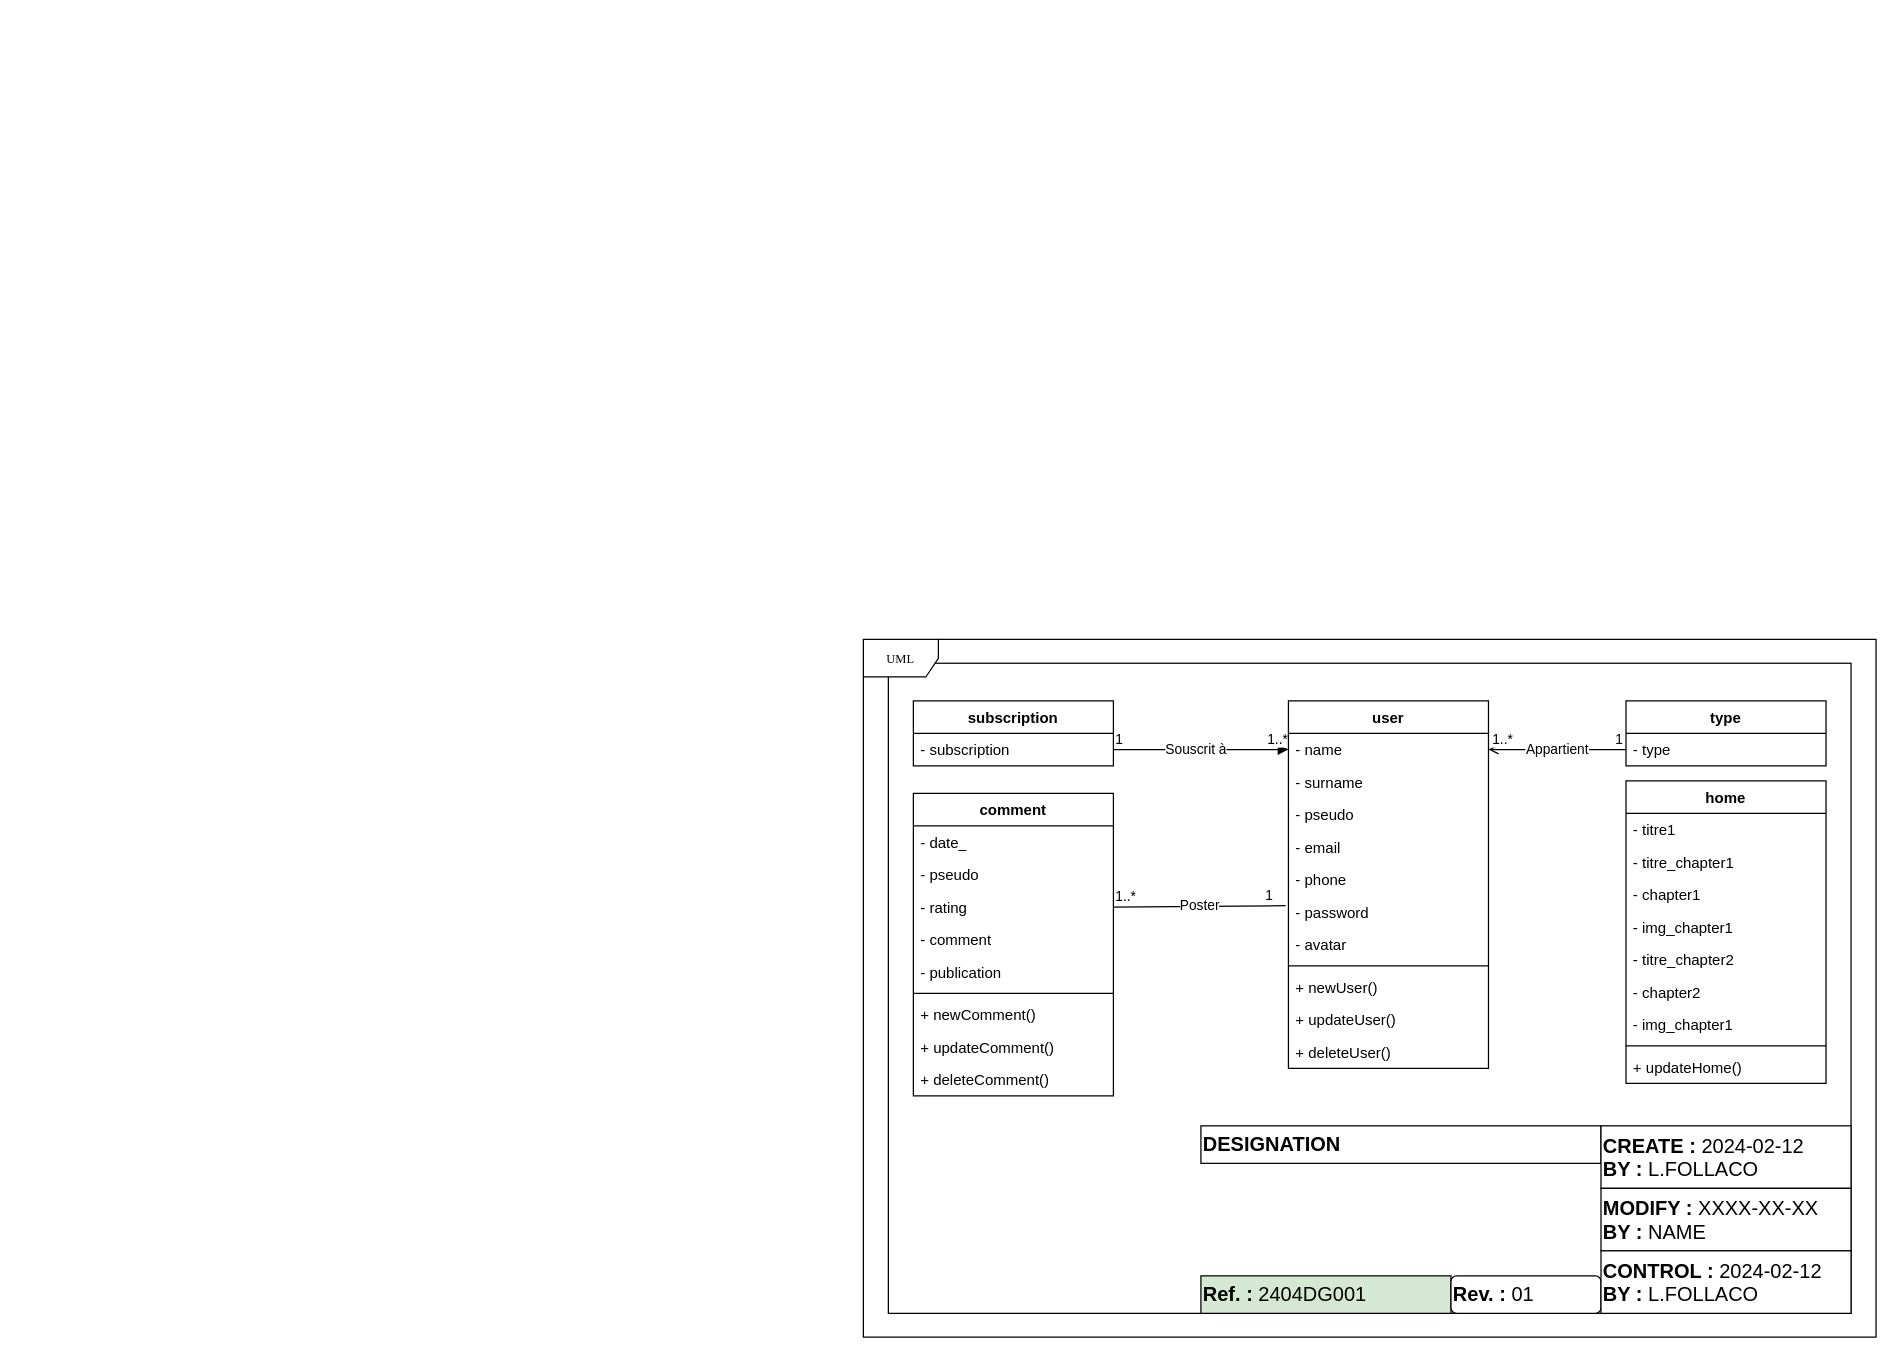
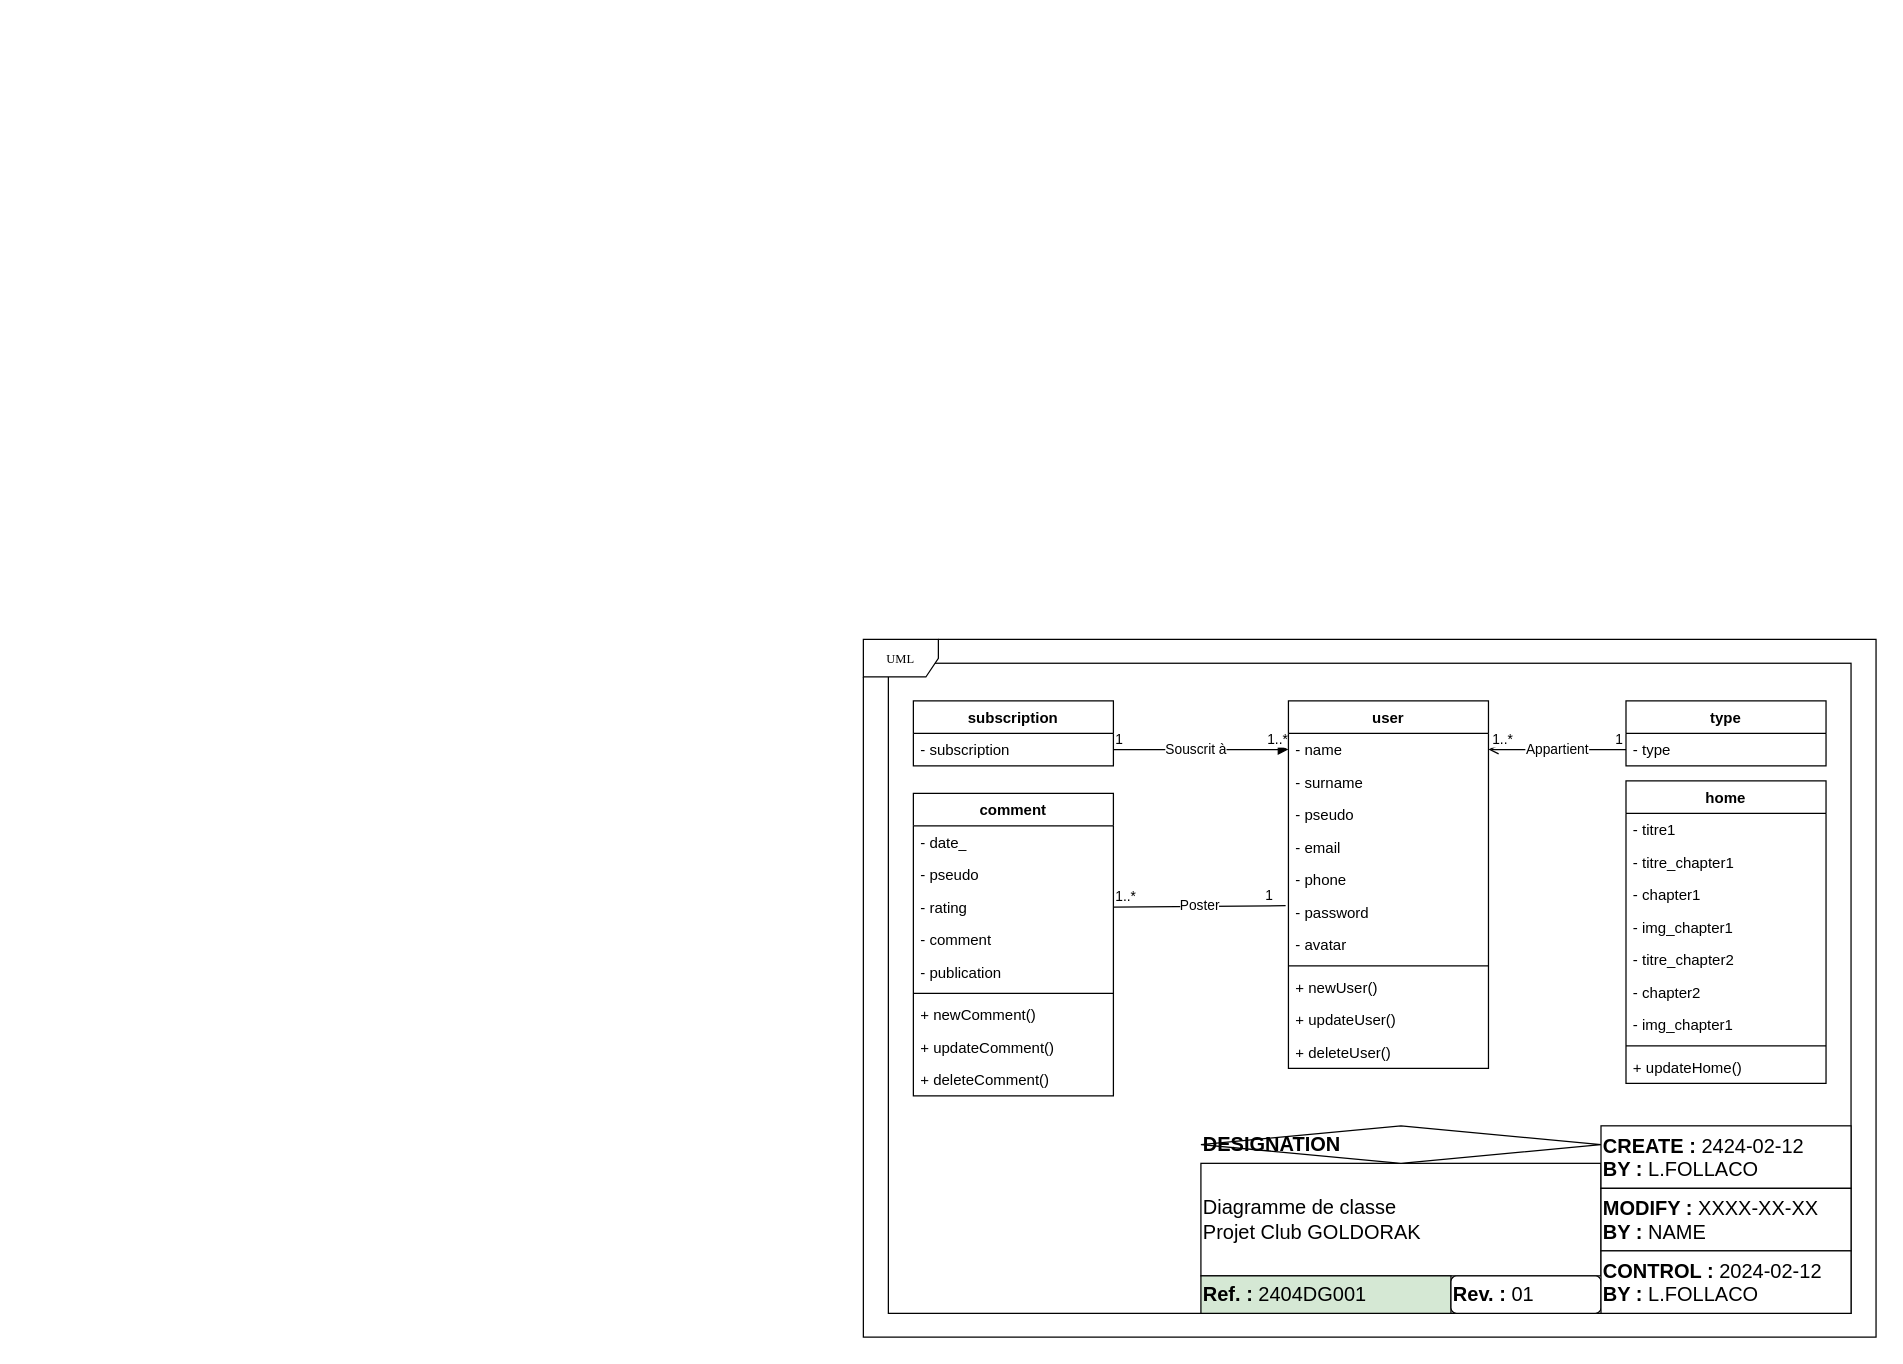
- <mxCell id="21" value="&lt;b&gt;DESIGNATION&lt;/b&gt;" style="rounded=0;whiteSpace=wrap;html=1;fontSize=16;labelBorderColor=none;fontColor=default;align=left;labelBackgroundColor=none;" parent="1" vertex="1"><mxGeometry x="960" y="900" width="320" height="30" as="geometry" /></mxCell>
+ <mxCell id="21" value="&lt;b&gt;DESIGNATION&lt;/b&gt;" style="rhombus;whiteSpace=wrap;html=1;fontSize=16;labelBorderColor=none;fontColor=default;align=left;labelBackgroundColor=none;" parent="1" vertex="1"><mxGeometry x="960" y="900" width="320" height="30" as="geometry" /></mxCell>
- <mxCell id="24" value="&lt;b&gt;CREATE :&lt;/b&gt; 2024-02-12&lt;br&gt;&lt;b&gt;BY :&lt;/b&gt; L.FOLLACO" style="rounded=0;whiteSpace=wrap;html=1;fontSize=16;labelBorderColor=none;fontColor=default;align=left;labelBackgroundColor=none;verticalAlign=top;spacing=2;spacingTop=0;" parent="1" vertex="1"><mxGeometry x="1280" y="900" width="200" height="50" as="geometry" /></mxCell>
+ <mxCell id="24" value="&lt;b&gt;CREATE :&lt;/b&gt; 2424-02-12&lt;br&gt;&lt;b&gt;BY :&lt;/b&gt; L.FOLLACO" style="rounded=0;whiteSpace=wrap;html=1;fontSize=16;labelBorderColor=none;fontColor=default;align=left;labelBackgroundColor=none;verticalAlign=top;spacing=2;spacingTop=0;" parent="1" vertex="1"><mxGeometry x="1280" y="900" width="200" height="50" as="geometry" /></mxCell>
+ <mxCell id="20" value="Diagramme de classe&lt;br&gt;Projet Club GOLDORAK" style="rounded=0;whiteSpace=wrap;html=1;fontSize=16;labelBorderColor=none;fontColor=default;align=left;labelBackgroundColor=none;" parent="1" vertex="1"><mxGeometry x="960" y="930" width="320" height="90" as="geometry" /></mxCell>
